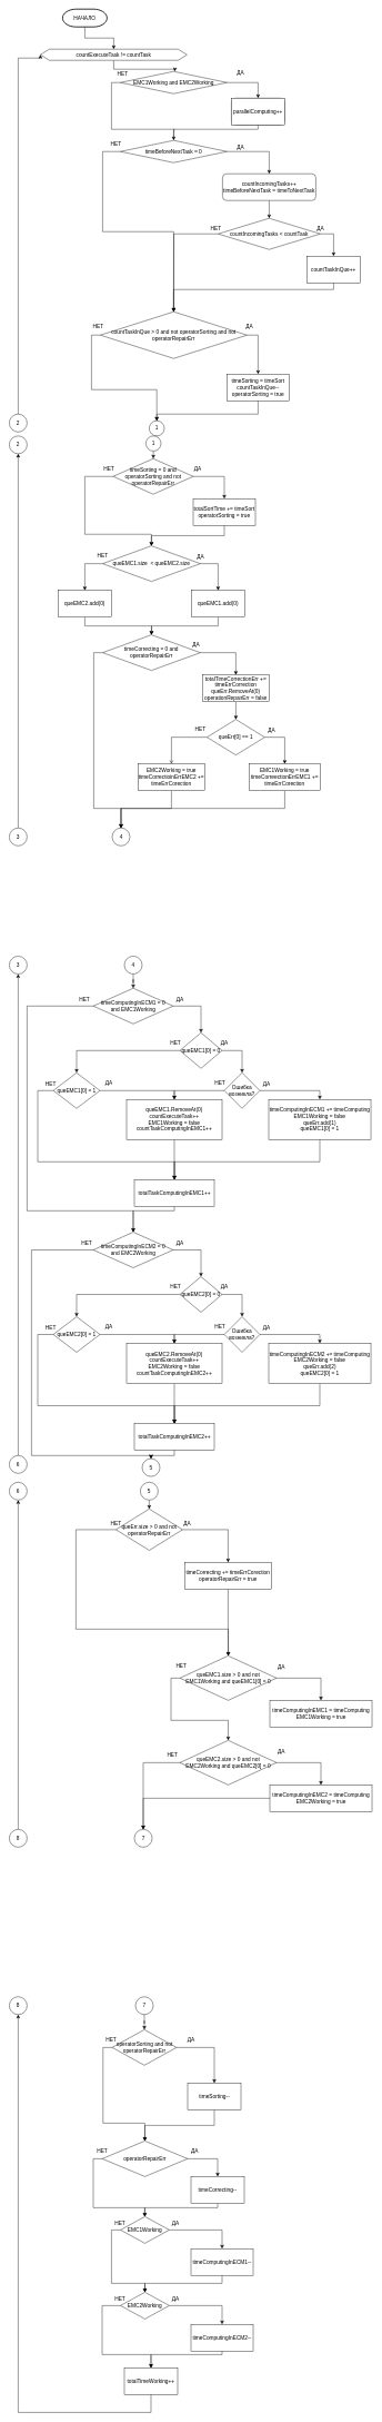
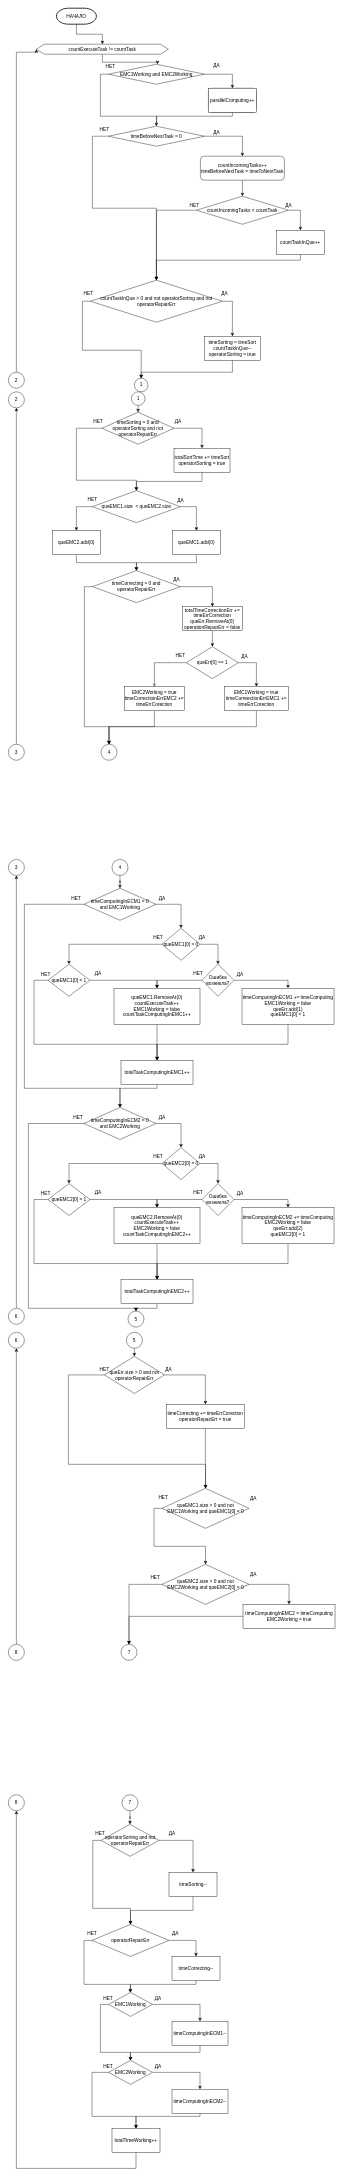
- <mxCell id="123" style="edgeStyle=orthogonalEdgeStyle;rounded=0;orthogonalLoop=1;jettySize=auto;html=1;exitX=1;exitY=0.5;exitDx=0;exitDy=0;entryX=0.5;entryY=0;entryDx=0;entryDy=0;" edge="1" parent="1" source="125" target="126"><mxGeometry relative="1" as="geometry" /></mxCell>
- <mxCell id="126" value="timeComputingInEMC1 = timeComputing&lt;br&gt;EMC1Working = true" style="rounded=0;whiteSpace=wrap;html=1;" vertex="1" parent="1"><mxGeometry x="606.5" y="3820" width="230" height="60" as="geometry" /></mxCell>
